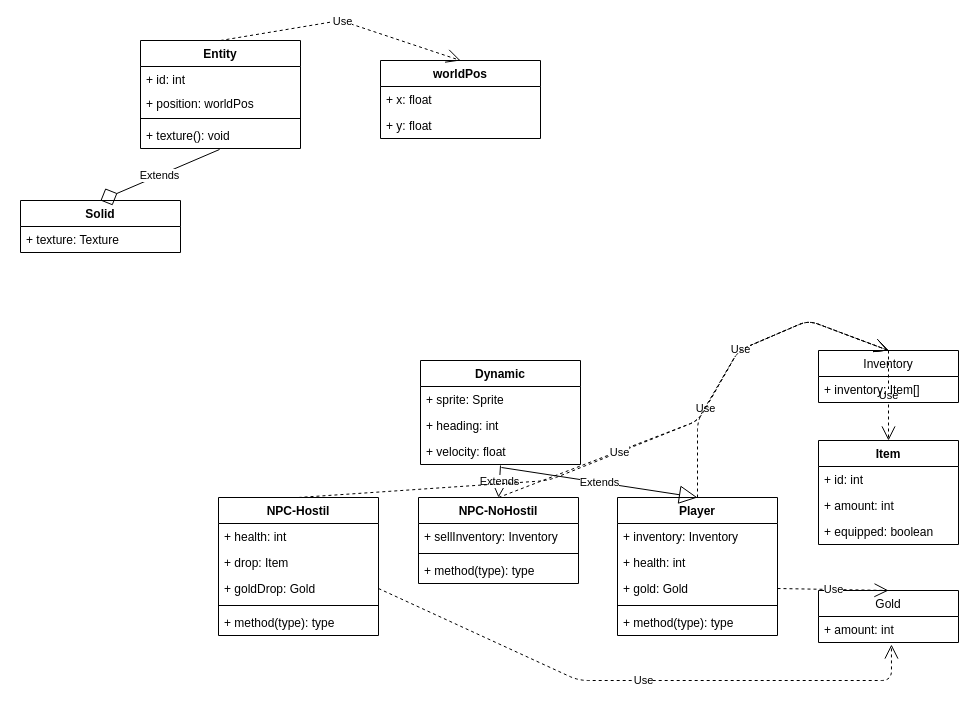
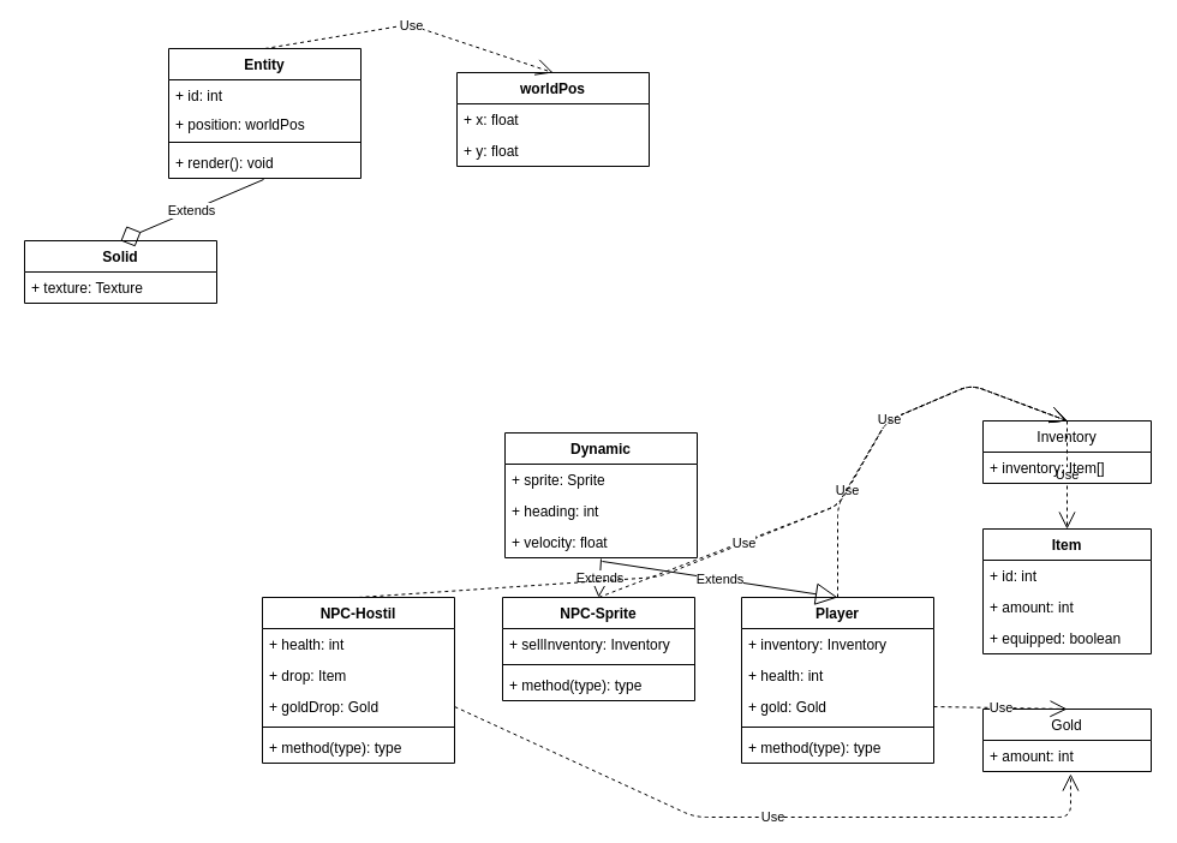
- <mxCell id="6" value="+ texture(): void" style="text;strokeColor=none;fillColor=none;align=left;verticalAlign=top;spacingLeft=4;spacingRight=4;overflow=hidden;rotatable=0;points=[[0,0.5],[1,0.5]];portConstraint=eastwest;" vertex="1" parent="2"><mxGeometry y="82" width="160" height="26" as="geometry" /></mxCell>
+ <mxCell id="6" value="+ render(): void" style="text;strokeColor=none;fillColor=none;align=left;verticalAlign=top;spacingLeft=4;spacingRight=4;overflow=hidden;rotatable=0;points=[[0,0.5],[1,0.5]];portConstraint=eastwest;" vertex="1" parent="2"><mxGeometry y="82" width="160" height="26" as="geometry" /></mxCell>
- <mxCell id="39" value="NPC-NoHostil" style="swimlane;fontStyle=1;align=center;verticalAlign=top;childLayout=stackLayout;horizontal=1;startSize=26;horizontalStack=0;resizeParent=1;resizeParentMax=0;resizeLast=0;collapsible=1;marginBottom=0;" vertex="1" parent="1"><mxGeometry x="418" y="497" width="160" height="86" as="geometry" /></mxCell>
+ <mxCell id="39" value="NPC-Sprite" style="swimlane;fontStyle=1;align=center;verticalAlign=top;childLayout=stackLayout;horizontal=1;startSize=26;horizontalStack=0;resizeParent=1;resizeParentMax=0;resizeLast=0;collapsible=1;marginBottom=0;" vertex="1" parent="1"><mxGeometry x="418" y="497" width="160" height="86" as="geometry" /></mxCell>
